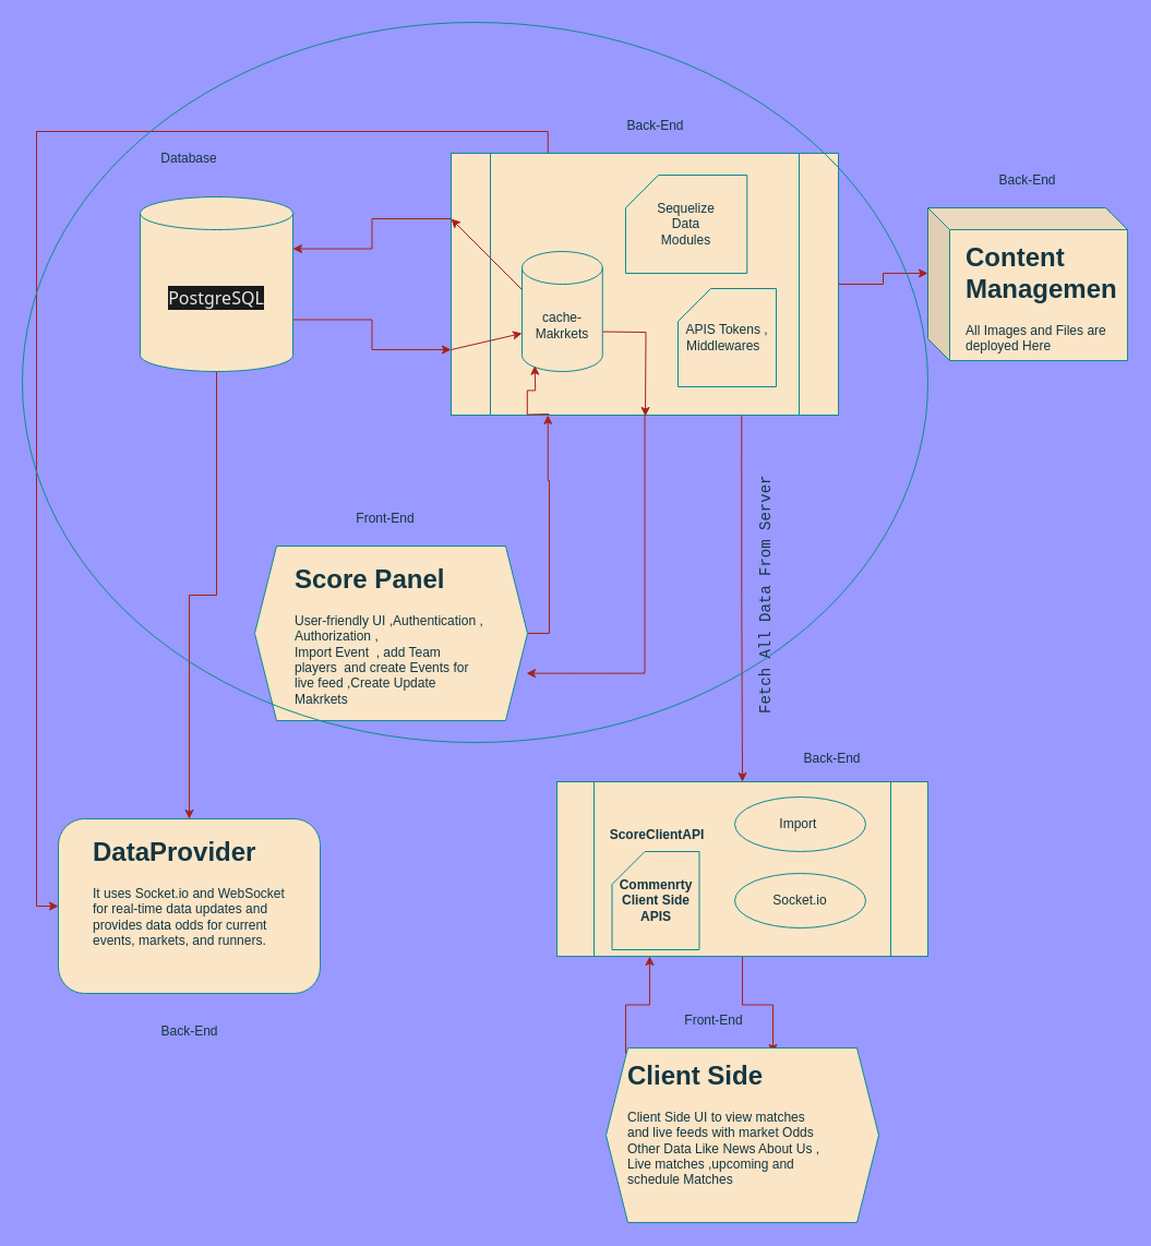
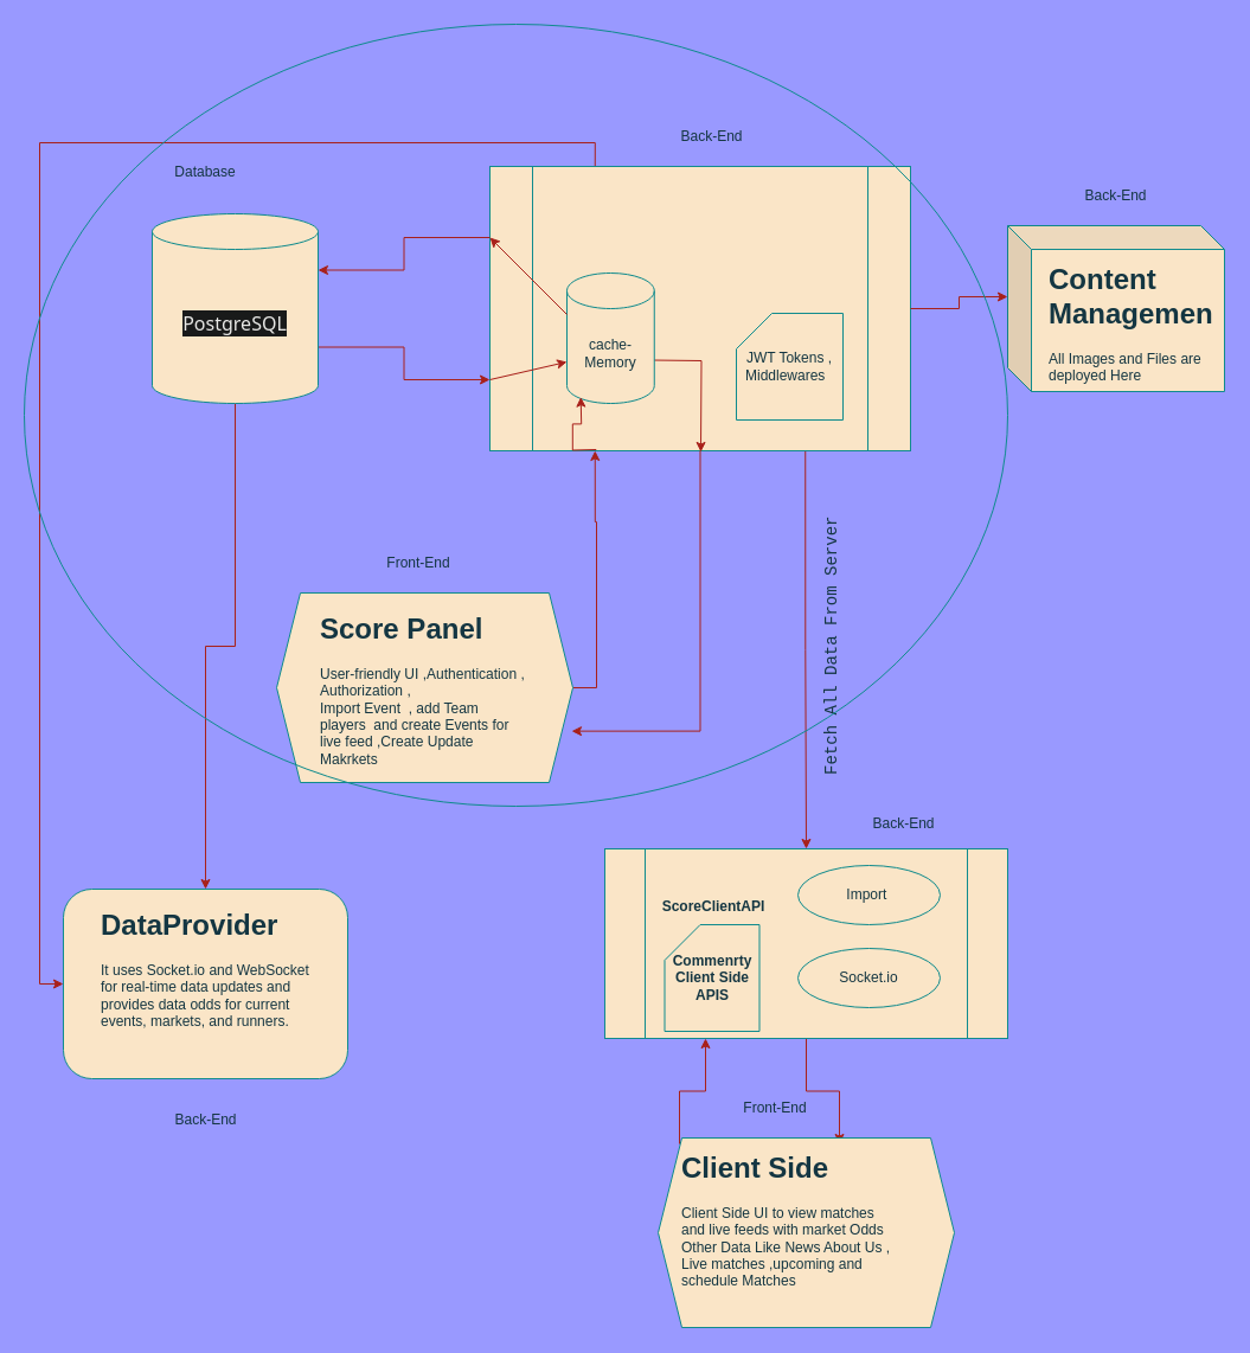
- <mxCell id="17" value="Sequelize &lt;br&gt;Data&lt;br&gt;Modules" style="shape=card;whiteSpace=wrap;html=1;labelBackgroundColor=none;fillColor=#FAE5C7;strokeColor=#0F8B8D;fontColor=#143642;" vertex="1" parent="1"><mxGeometry x="573" y="160" width="111.25" height="90" as="geometry" /></mxCell>
- <mxCell id="11" value="cache-Makrkets" style="shape=cylinder3;whiteSpace=wrap;html=1;boundedLbl=1;backgroundOutline=1;size=15;fillColor=#FAE5C7;strokeColor=#0F8B8D;labelBackgroundColor=none;fontColor=#143642;" vertex="1" parent="1"><mxGeometry x="478" y="230" width="73.75" height="110" as="geometry" /></mxCell>
+ <mxCell id="11" value="cache-Memory" style="shape=cylinder3;whiteSpace=wrap;html=1;boundedLbl=1;backgroundOutline=1;size=15;fillColor=#FAE5C7;strokeColor=#0F8B8D;labelBackgroundColor=none;fontColor=#143642;" vertex="1" parent="1"><mxGeometry x="478" y="230" width="73.75" height="110" as="geometry" /></mxCell>
- <mxCell id="19" value="APIS Tokens ,&lt;br&gt;Middlewares&amp;nbsp;&amp;nbsp;" style="shape=card;whiteSpace=wrap;html=1;labelBackgroundColor=none;fillColor=#FAE5C7;strokeColor=#0F8B8D;fontColor=#143642;" vertex="1" parent="1"><mxGeometry x="621" y="264" width="90" height="90" as="geometry" /></mxCell>
+ <mxCell id="19" value="JWT Tokens ,&lt;br&gt;Middlewares&amp;nbsp;&amp;nbsp;" style="shape=card;whiteSpace=wrap;html=1;labelBackgroundColor=none;fillColor=#FAE5C7;strokeColor=#0F8B8D;fontColor=#143642;" vertex="1" parent="1"><mxGeometry x="621" y="264" width="90" height="90" as="geometry" /></mxCell>
